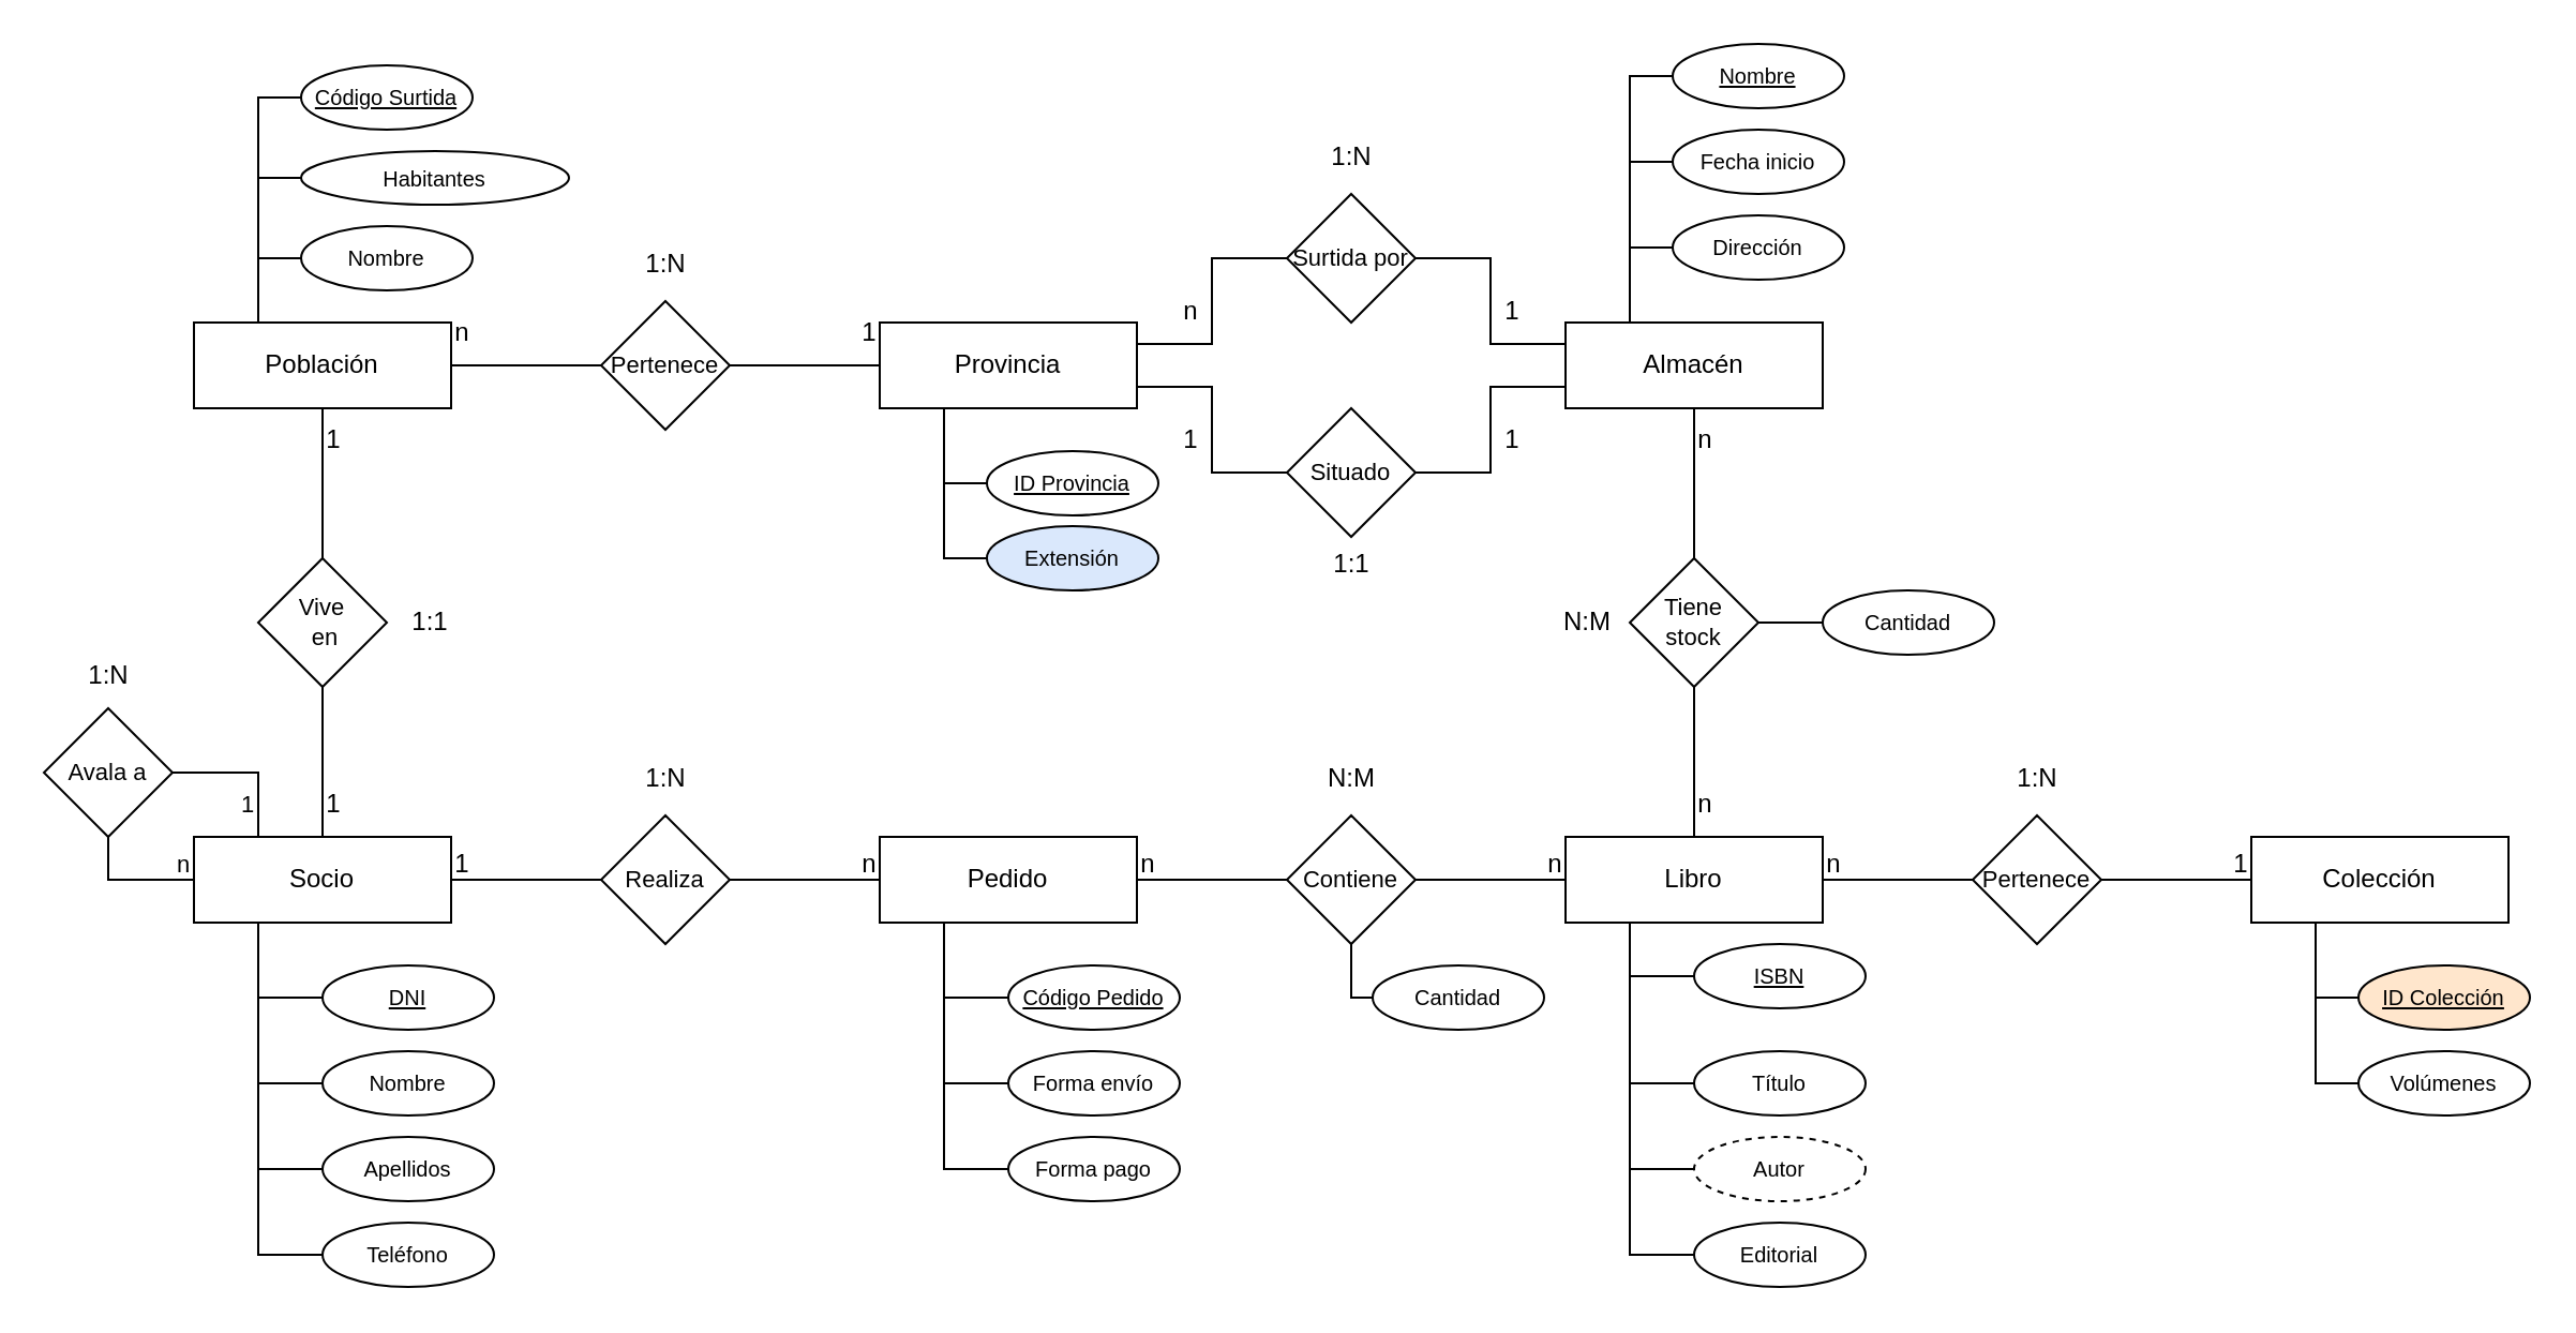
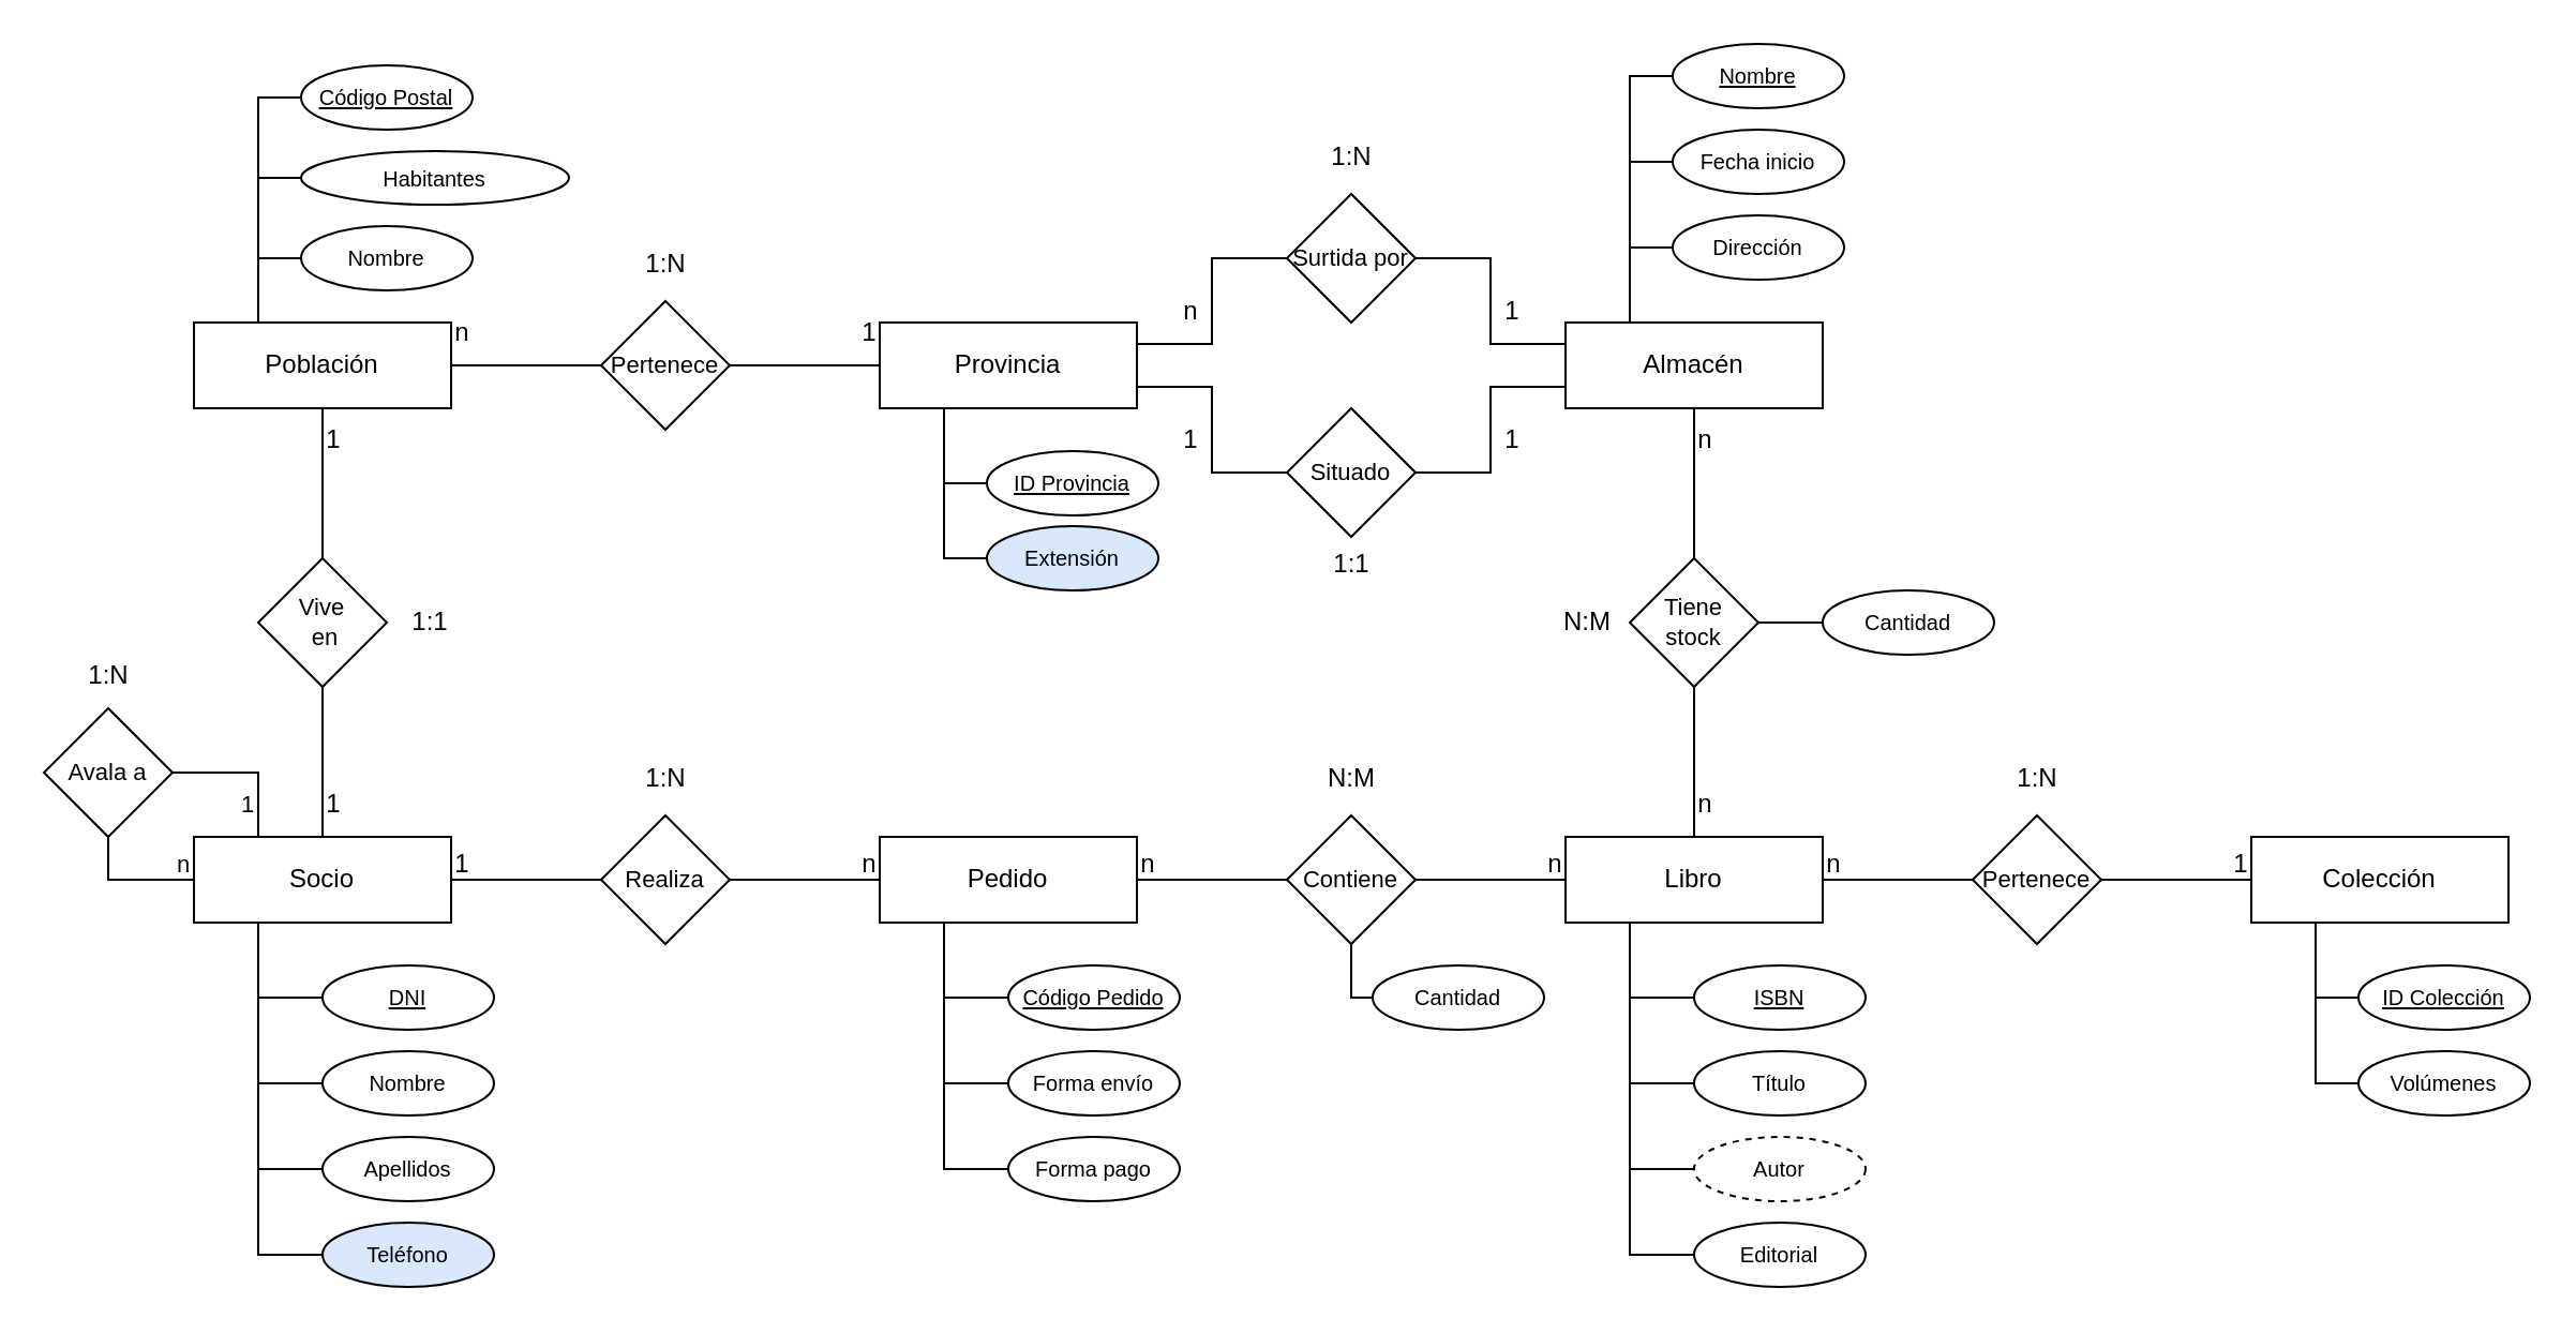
- <mxCell id="96" value="&lt;u&gt;Código Surtida&lt;br&gt;&lt;/u&gt;" style="ellipse;whiteSpace=wrap;html=1;rounded=0;fontSize=10;" vertex="1" parent="1"><mxGeometry x="140" y="30" width="80" height="30" as="geometry" /></mxCell>
+ <mxCell id="96" value="&lt;u&gt;Código Postal&lt;br&gt;&lt;/u&gt;" style="ellipse;whiteSpace=wrap;html=1;rounded=0;fontSize=10;" vertex="1" parent="1"><mxGeometry x="140" y="30" width="80" height="30" as="geometry" /></mxCell>
- <mxCell id="67" value="&lt;u&gt;ISBN&lt;/u&gt;" style="ellipse;whiteSpace=wrap;html=1;rounded=0;fontSize=10;" vertex="1" parent="1"><mxGeometry x="790" y="440" width="80" height="30" as="geometry" /></mxCell>
+ <mxCell id="67" value="&lt;u&gt;ISBN&lt;/u&gt;" style="ellipse;whiteSpace=wrap;html=1;rounded=0;fontSize=10;" vertex="1" parent="1"><mxGeometry x="790" y="450" width="80" height="30" as="geometry" /></mxCell>
- <mxCell id="79" value="&lt;u&gt;ID Colección&lt;br&gt;&lt;/u&gt;" style="ellipse;whiteSpace=wrap;html=1;rounded=0;fontSize=10;fontStyle=4;fillColor=#ffe6cc;" vertex="1" parent="1"><mxGeometry x="1100" y="450" width="80" height="30" as="geometry" /></mxCell>
+ <mxCell id="79" value="&lt;u&gt;ID Colección&lt;br&gt;&lt;/u&gt;" style="ellipse;whiteSpace=wrap;html=1;rounded=0;fontSize=10;fontStyle=4" vertex="1" parent="1"><mxGeometry x="1100" y="450" width="80" height="30" as="geometry" /></mxCell>
- <mxCell id="16" value="&lt;div&gt;Teléfono&lt;/div&gt;" style="ellipse;whiteSpace=wrap;html=1;rounded=0;fontSize=10;" vertex="1" parent="1"><mxGeometry x="150" y="570" width="80" height="30" as="geometry" /></mxCell>
+ <mxCell id="16" value="&lt;div&gt;Teléfono&lt;/div&gt;" style="ellipse;whiteSpace=wrap;html=1;rounded=0;fontSize=10;fillColor=#dae8fc;" vertex="1" parent="1"><mxGeometry x="150" y="570" width="80" height="30" as="geometry" /></mxCell>
